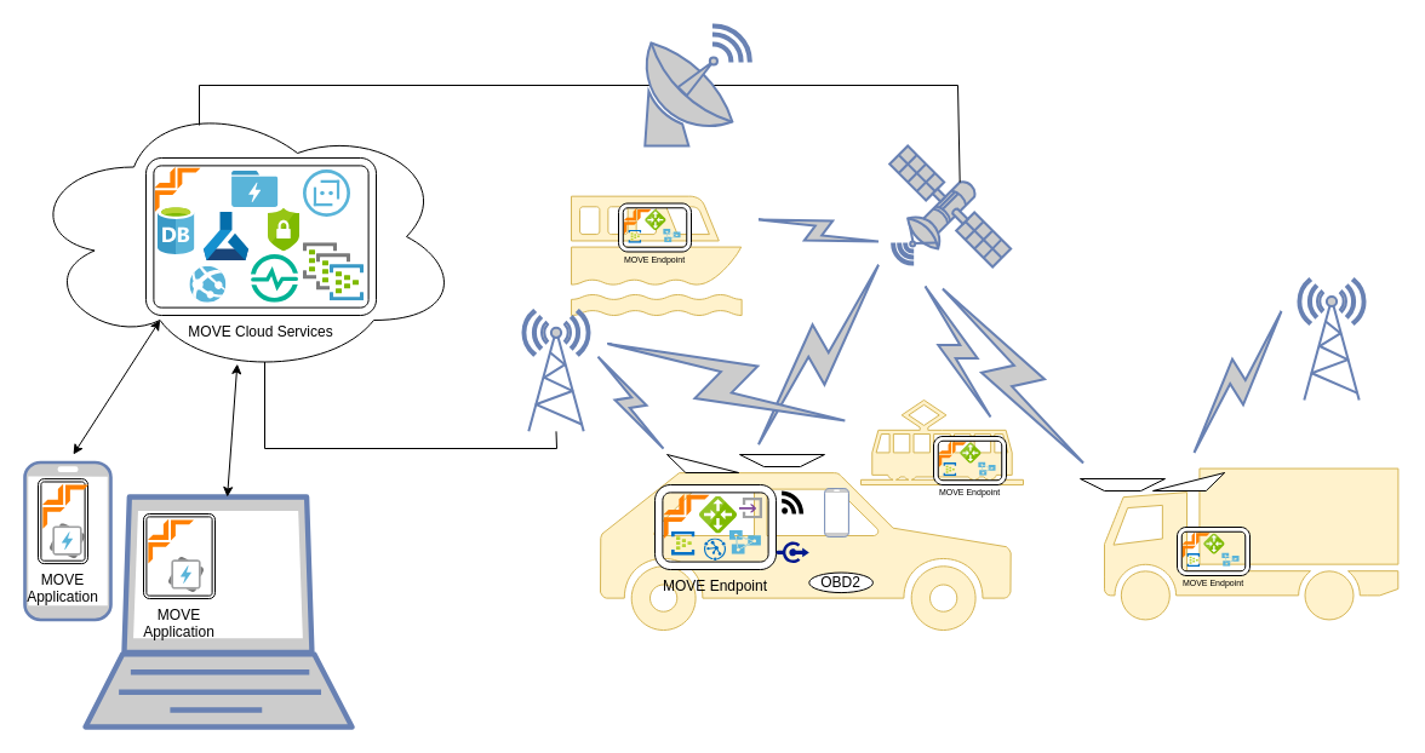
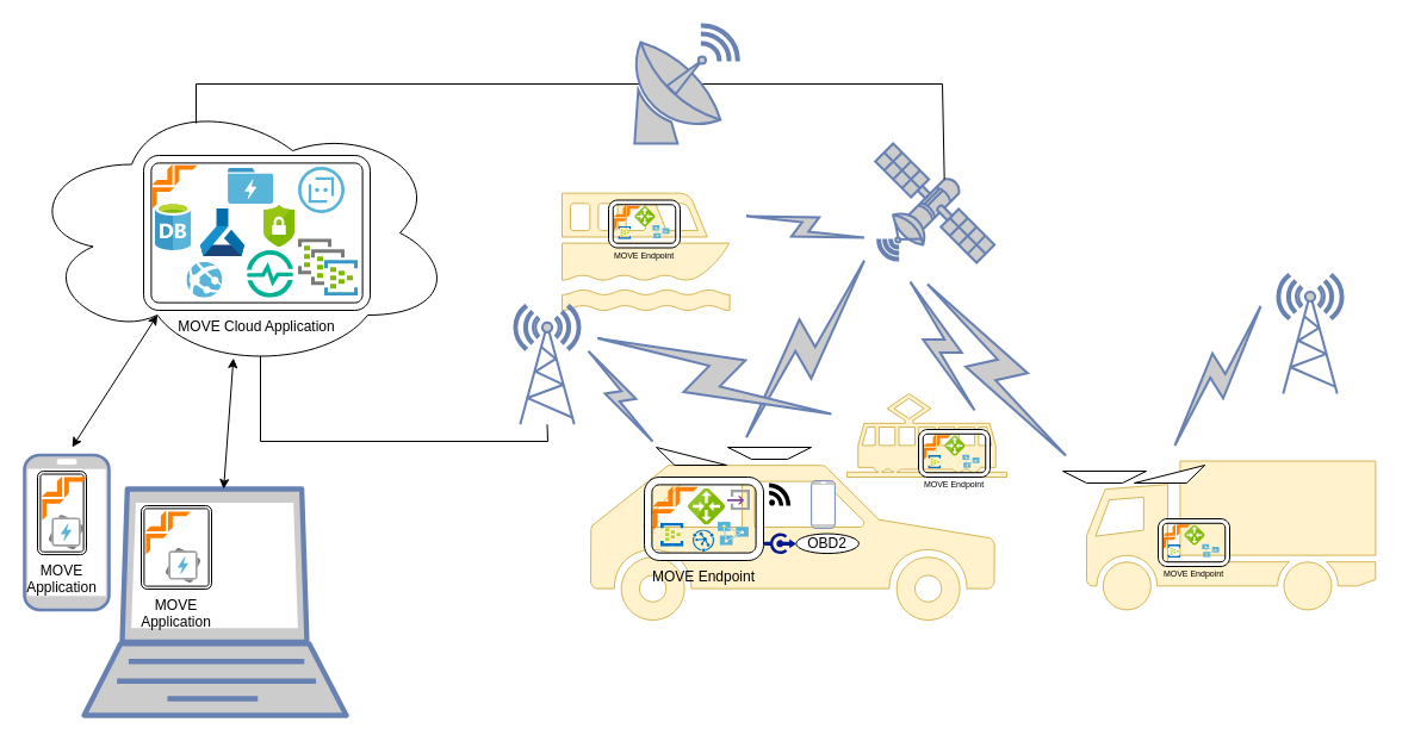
- <mxCell id="52" value="MOVE Cloud Services" style="verticalLabelPosition=bottom;verticalAlign=top;html=1;shape=mxgraph.basic.rounded_frame;dx=6.4;whiteSpace=wrap;" vertex="1" parent="51"><mxGeometry width="190" height="130" as="geometry" /></mxCell>
+ <mxCell id="52" value="MOVE Cloud Application" style="verticalLabelPosition=bottom;verticalAlign=top;html=1;shape=mxgraph.basic.rounded_frame;dx=6.4;whiteSpace=wrap;" vertex="1" parent="51"><mxGeometry width="190" height="130" as="geometry" /></mxCell>
- <mxCell id="77" value="OBD2" style="ellipse;whiteSpace=wrap;html=1;" vertex="1" parent="1"><mxGeometry x="667.31" y="472.55" width="52.6" height="16.53" as="geometry" /></mxCell>
+ <mxCell id="77" value="OBD2" style="ellipse;whiteSpace=wrap;html=1;" vertex="1" parent="1"><mxGeometry x="667.31" y="447.55" width="52.6" height="16.53" as="geometry" /></mxCell>
